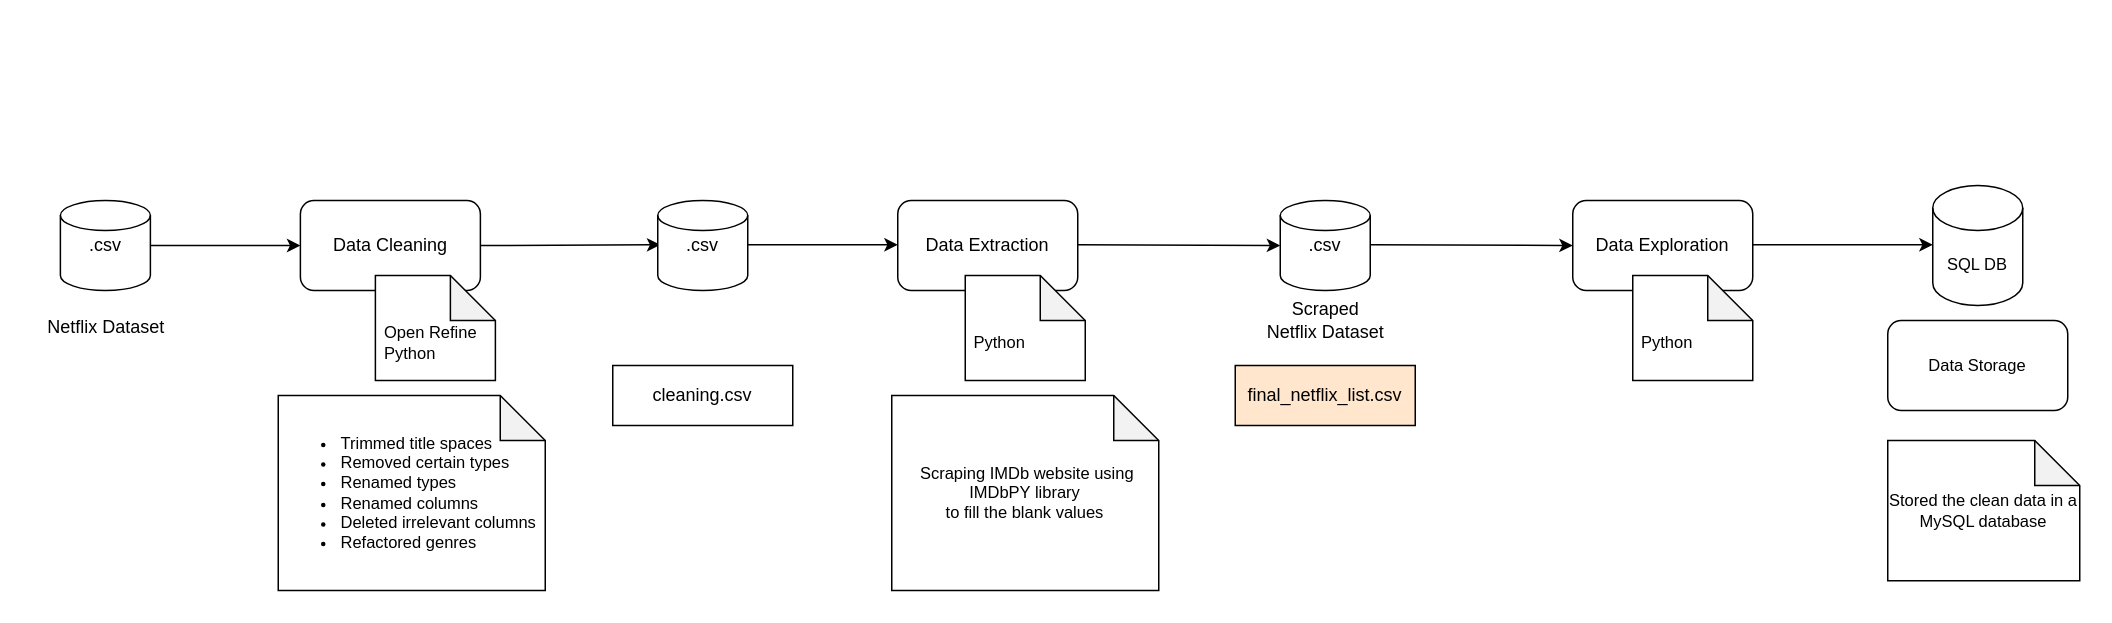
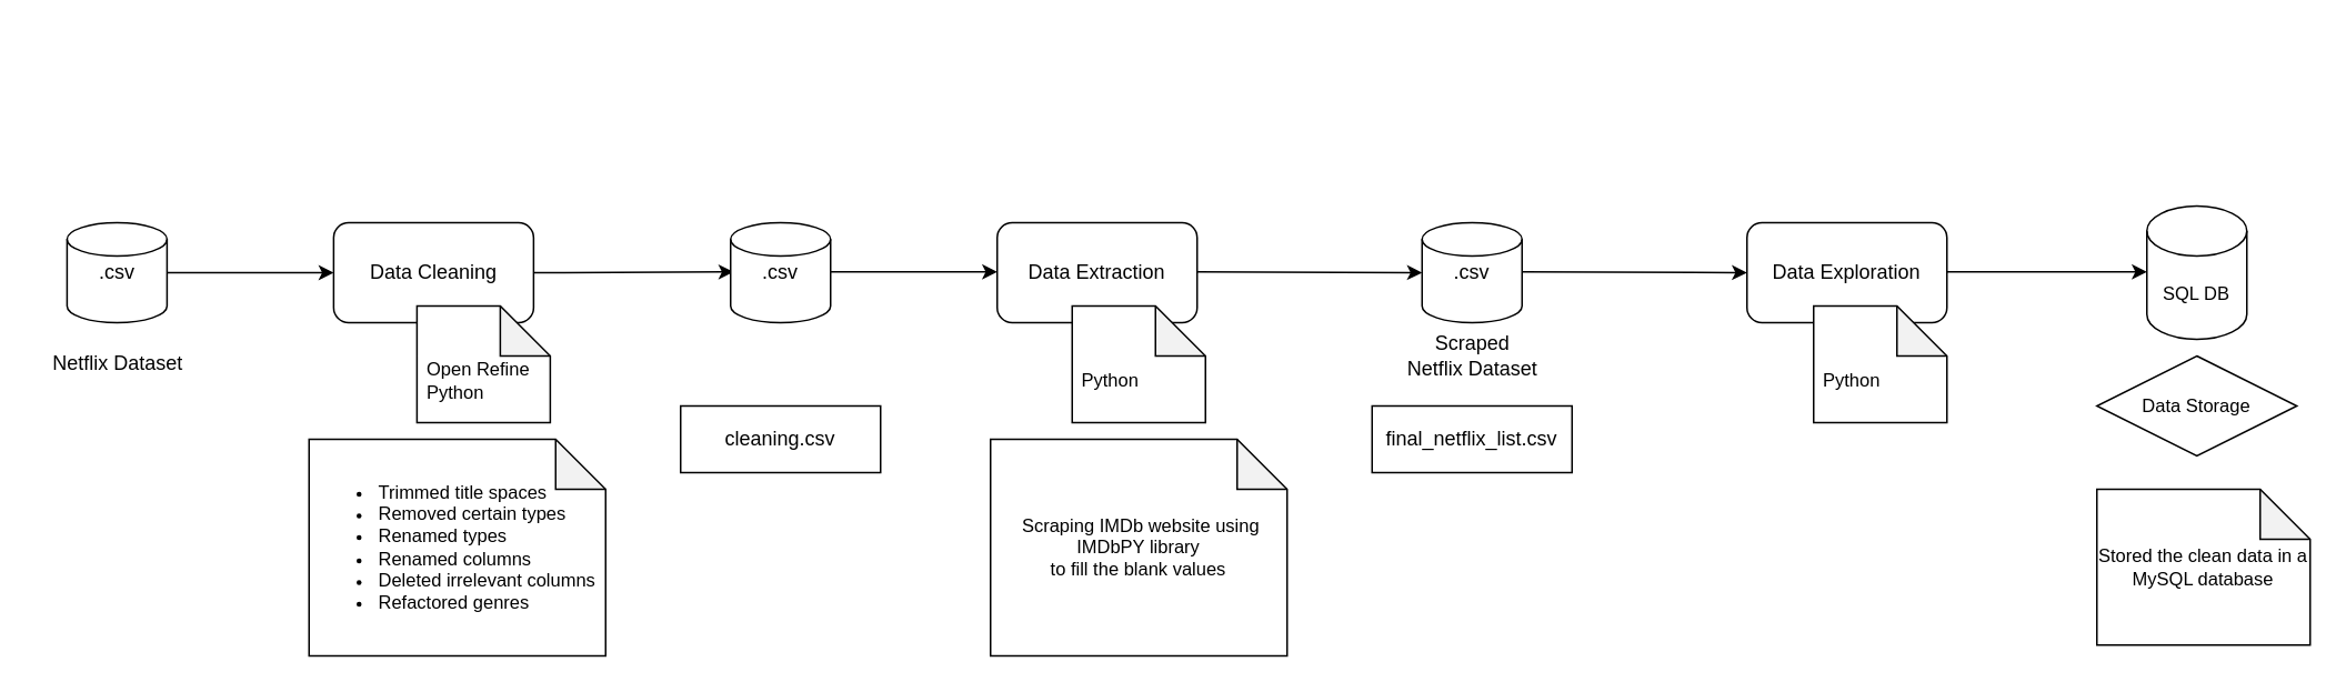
- <mxCell id="8" value="Data Storage" style="rounded=1;whiteSpace=wrap;html=1;fontSize=11;fontColor=default;strokeColor=default;strokeWidth=1;fillColor=default;align=center;verticalAlign=middle;" parent="1" vertex="1"><mxGeometry x="1258" y="213" width="120" height="60" as="geometry" /></mxCell>
+ <mxCell id="8" value="Data Storage" style="rhombus;whiteSpace=wrap;html=1;fontSize=11;fontColor=default;strokeColor=default;strokeWidth=1;fillColor=default;align=center;verticalAlign=middle;" parent="1" vertex="1"><mxGeometry x="1258" y="213" width="120" height="60" as="geometry" /></mxCell>
- <mxCell id="18" value="final_netflix_list.csv" style="rounded=0;whiteSpace=wrap;html=1;align=center;fillColor=#ffe6cc;" parent="1" vertex="1"><mxGeometry x="823" y="243" width="120" height="40" as="geometry" /></mxCell>
+ <mxCell id="18" value="final_netflix_list.csv" style="rounded=0;whiteSpace=wrap;html=1;align=center;" parent="1" vertex="1"><mxGeometry x="823" y="243" width="120" height="40" as="geometry" /></mxCell>
